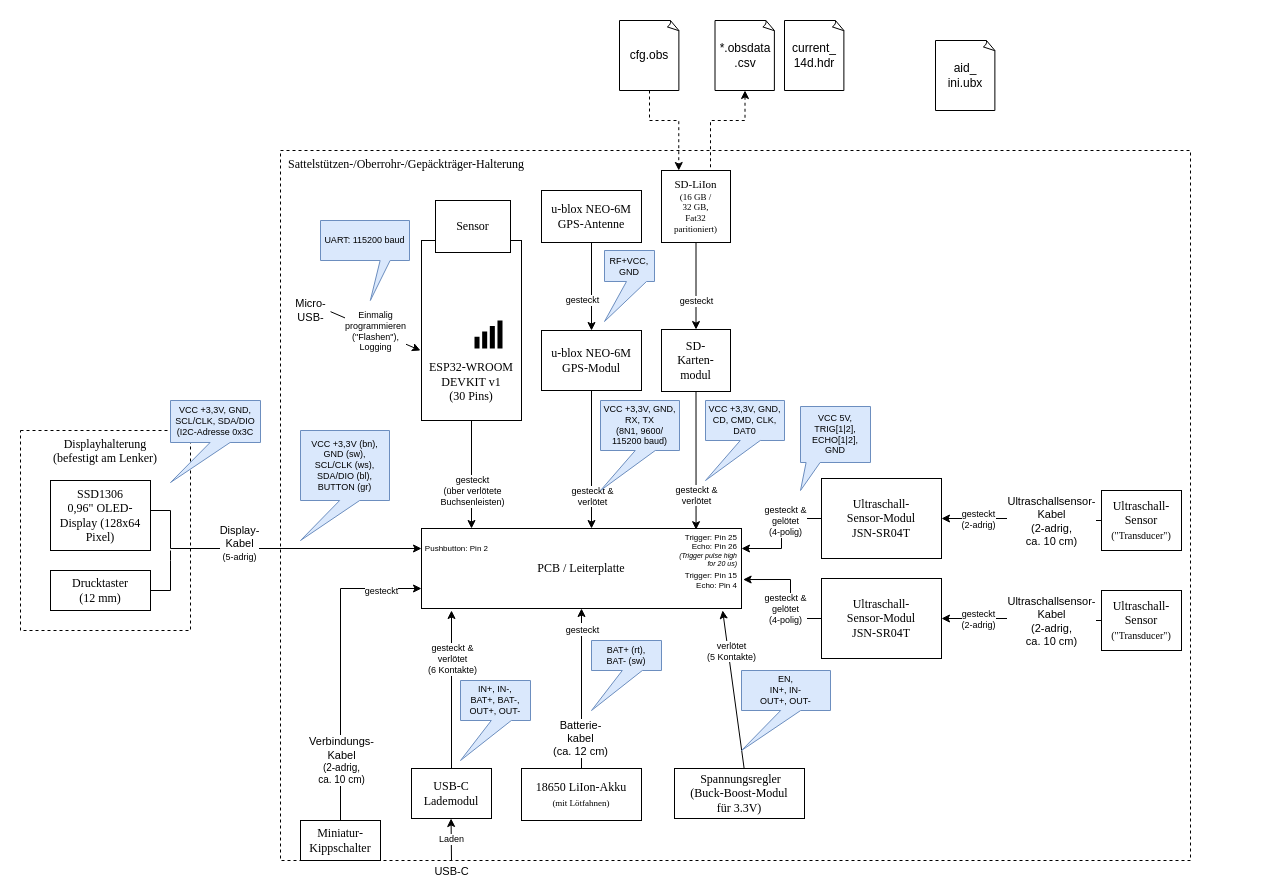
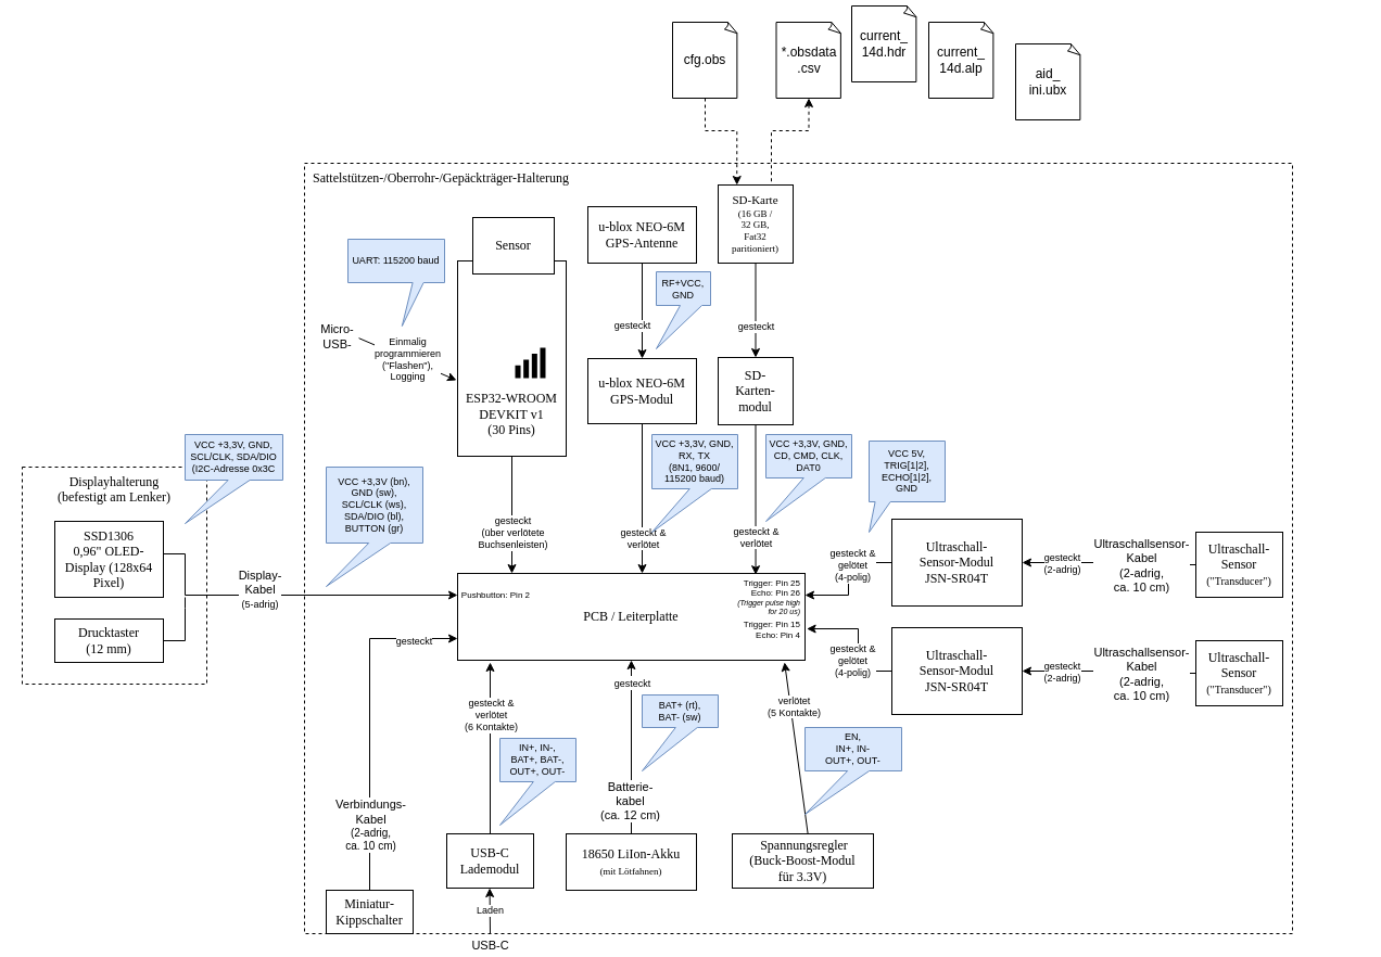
- <mxCell id="76" value="&lt;div&gt;current_&lt;/div&gt;&lt;div&gt;14d.hdr&lt;/div&gt;" style="whiteSpace=wrap;html=1;shape=mxgraph.basic.document" parent="1" vertex="1"><mxGeometry x="784" y="20" width="60" height="70" as="geometry" /></mxCell>
+ <mxCell id="76" value="&lt;div&gt;current_&lt;/div&gt;&lt;div&gt;14d.hdr&lt;/div&gt;" style="whiteSpace=wrap;html=1;shape=mxgraph.basic.document" parent="1" vertex="1"><mxGeometry x="784" y="5" width="60" height="70" as="geometry" /></mxCell>
+ <mxCell id="77" value="&lt;div&gt;current_&lt;/div&gt;&lt;div&gt;14d.alp&lt;/div&gt;" style="whiteSpace=wrap;html=1;shape=mxgraph.basic.document" parent="1" vertex="1"><mxGeometry x="855" y="20" width="60" height="70" as="geometry" /></mxCell>
- <mxCell id="4" value="&lt;div style=&quot;font-size: 9px;&quot;&gt;&lt;font style=&quot;font-size: 11px;&quot;&gt;SD-LiIon&lt;/font&gt;&lt;br&gt;&lt;font style=&quot;font-size: 9px;&quot;&gt;(16 GB / &lt;br&gt;&lt;/font&gt;&lt;/div&gt;&lt;div style=&quot;font-size: 9px;&quot;&gt;&lt;font style=&quot;font-size: 9px;&quot;&gt;32 GB,&lt;/font&gt;&lt;/div&gt;&lt;div style=&quot;font-size: 9px;&quot;&gt;Fat32 &lt;br&gt;&lt;/div&gt;&lt;div style=&quot;font-size: 9px;&quot;&gt;paritioniert)&lt;br&gt;&lt;/div&gt;" style="shape=rect;dashed=0;shadow=0;html=1;whiteSpace=wrap;rounded=0;comic=0;labelBackgroundColor=none;strokeWidth=1;fontFamily=Verdana;fontSize=12;lign=center;" parent="1" vertex="1"><mxGeometry x="661" y="170" width="69" height="72" as="geometry" /></mxCell>
+ <mxCell id="4" value="&lt;div style=&quot;font-size: 9px;&quot;&gt;&lt;font style=&quot;font-size: 11px;&quot;&gt;SD-Karte&lt;/font&gt;&lt;br&gt;&lt;font style=&quot;font-size: 9px;&quot;&gt;(16 GB / &lt;br&gt;&lt;/font&gt;&lt;/div&gt;&lt;div style=&quot;font-size: 9px;&quot;&gt;&lt;font style=&quot;font-size: 9px;&quot;&gt;32 GB,&lt;/font&gt;&lt;/div&gt;&lt;div style=&quot;font-size: 9px;&quot;&gt;Fat32 &lt;br&gt;&lt;/div&gt;&lt;div style=&quot;font-size: 9px;&quot;&gt;paritioniert)&lt;br&gt;&lt;/div&gt;" style="shape=rect;dashed=0;shadow=0;html=1;whiteSpace=wrap;rounded=0;comic=0;labelBackgroundColor=none;strokeWidth=1;fontFamily=Verdana;fontSize=12;lign=center;" parent="1" vertex="1"><mxGeometry x="661" y="170" width="69" height="72" as="geometry" /></mxCell>
